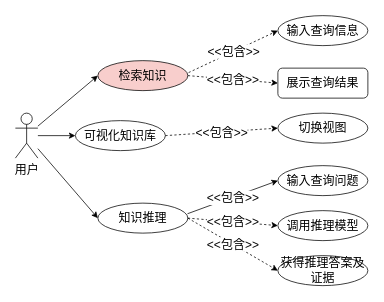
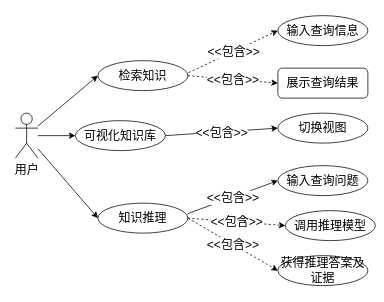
- <mxCell id="6" value="检索知识" style="ellipse;whiteSpace=wrap;html=1;fontSize=16;fillColor=#f8cecc;" vertex="1" parent="1"><mxGeometry x="130" y="80" width="120" height="40" as="geometry" /></mxCell>
+ <mxCell id="6" value="检索知识" style="ellipse;whiteSpace=wrap;html=1;fontSize=16;" vertex="1" parent="1"><mxGeometry x="130" y="80" width="120" height="40" as="geometry" /></mxCell>
- <mxCell id="13" value="" style="endArrow=classic;html=1;rounded=0;dashed=1;entryX=0;entryY=0.5;entryDx=0;entryDy=0;fontSize=16;exitX=1;exitY=0.5;exitDx=0;exitDy=0;" edge="1" parent="1" source="7" target="10"><mxGeometry relative="1" as="geometry"><mxPoint x="250" y="179.66" as="sourcePoint" /><mxPoint x="350" y="179.66" as="targetPoint" /></mxGeometry></mxCell>
+ <mxCell id="13" value="" style="endArrow=classic;html=1;rounded=0;dashed=0;entryX=0;entryY=0.5;entryDx=0;entryDy=0;fontSize=16;exitX=1;exitY=0.5;exitDx=0;exitDy=0;" edge="1" parent="1" source="7" target="10"><mxGeometry relative="1" as="geometry"><mxPoint x="250" y="179.66" as="sourcePoint" /><mxPoint x="350" y="179.66" as="targetPoint" /></mxGeometry></mxCell>
- <mxCell id="11" value="调用推理模型" style="ellipse;whiteSpace=wrap;html=1;fontSize=16;" vertex="1" parent="1"><mxGeometry x="370" y="280" width="120" height="40" as="geometry" /></mxCell>
+ <mxCell id="11" value="调用推理模型" style="ellipse;whiteSpace=wrap;html=1;fontSize=16;" vertex="1" parent="1"><mxGeometry x="380" y="280" width="120" height="40" as="geometry" /></mxCell>
